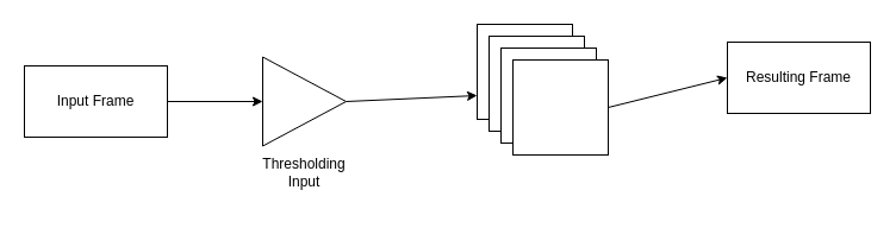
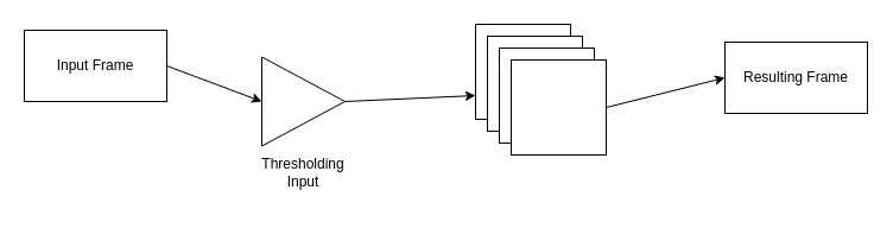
- <mxCell id="2" value="Input Frame" style="rounded=0;whiteSpace=wrap;html=1;" vertex="1" parent="1"><mxGeometry x="20" y="55" width="120" height="60" as="geometry" /></mxCell>
+ <mxCell id="2" value="Input Frame" style="rounded=0;whiteSpace=wrap;html=1;" vertex="1" parent="1"><mxGeometry x="20" y="25" width="120" height="60" as="geometry" /></mxCell>
